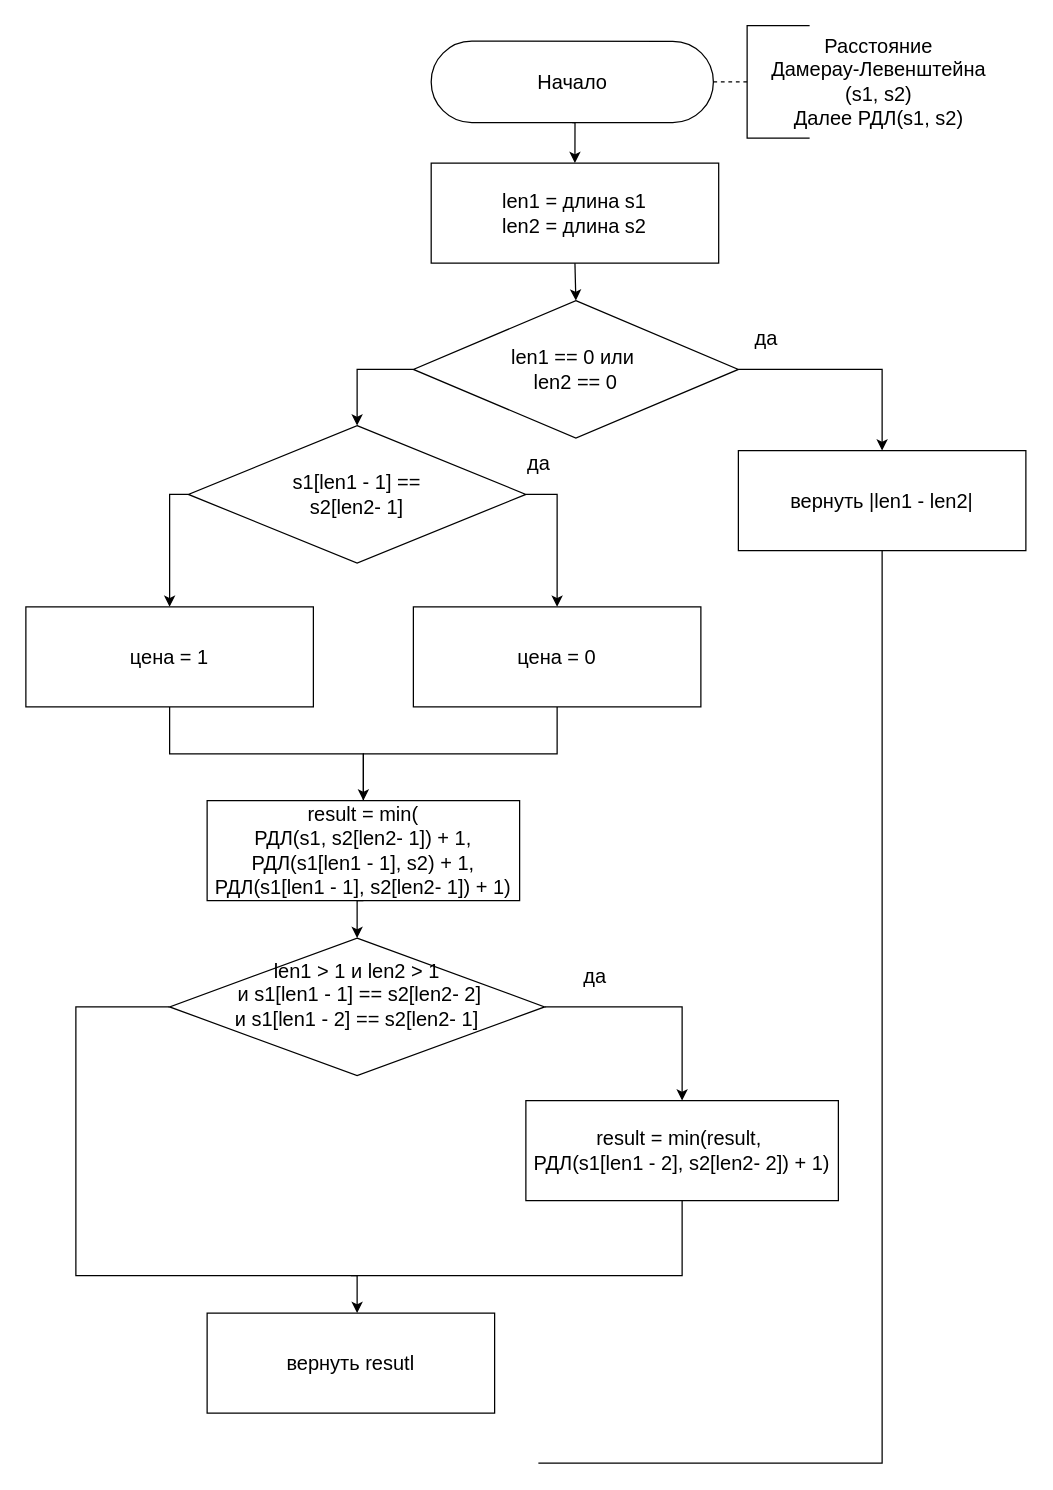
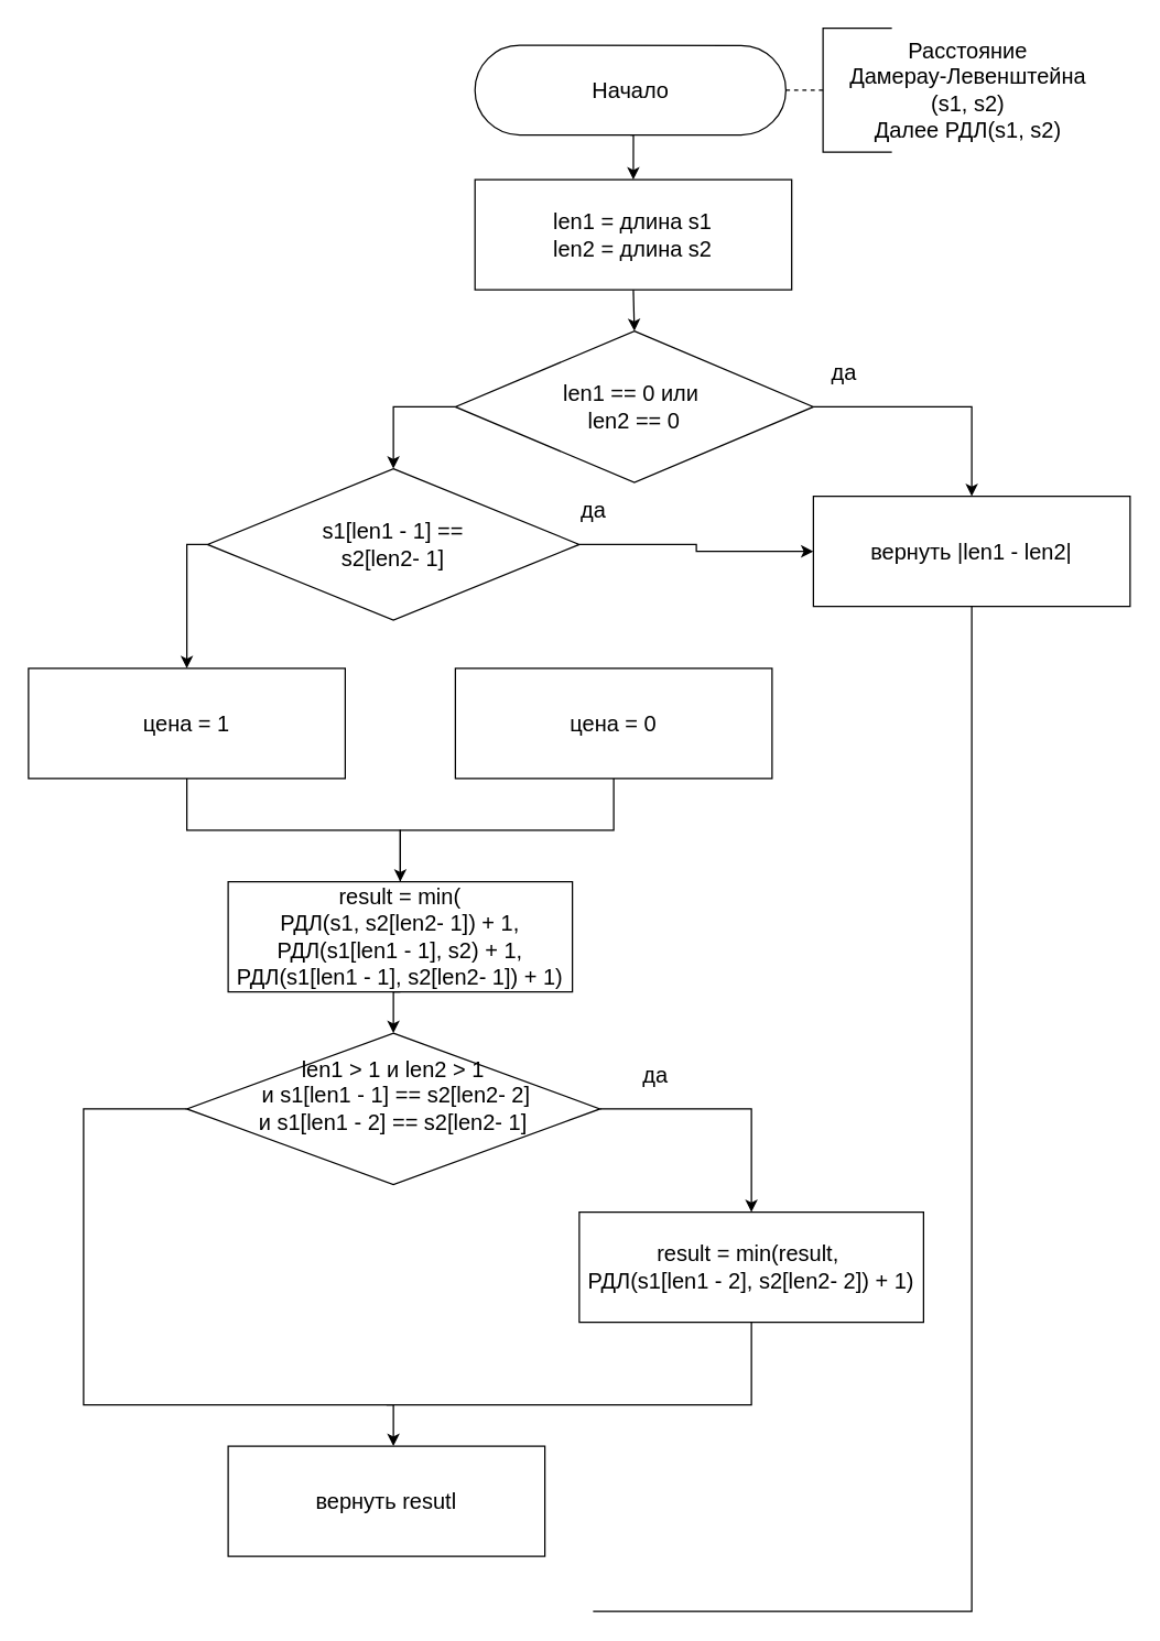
- <mxCell id="12" style="edgeStyle=orthogonalEdgeStyle;rounded=0;orthogonalLoop=1;jettySize=auto;html=1;exitX=1;exitY=0.5;exitDx=0;exitDy=0;exitPerimeter=0;fontSize=16;entryX=0.5;entryY=0;entryDx=0;entryDy=0;" edge="1" parent="1" source="13" target="20"><mxGeometry relative="1" as="geometry"><mxPoint x="447.571" y="490" as="targetPoint" /></mxGeometry></mxCell>
+ <mxCell id="12" style="edgeStyle=orthogonalEdgeStyle;rounded=0;orthogonalLoop=1;jettySize=auto;html=1;exitX=1;exitY=0.5;exitDx=0;exitDy=0;exitPerimeter=0;fontSize=16;" edge="1" parent="1" source="13" target="22"><mxGeometry relative="1" as="geometry"><mxPoint x="447.571" y="490" as="targetPoint" /></mxGeometry></mxCell>
